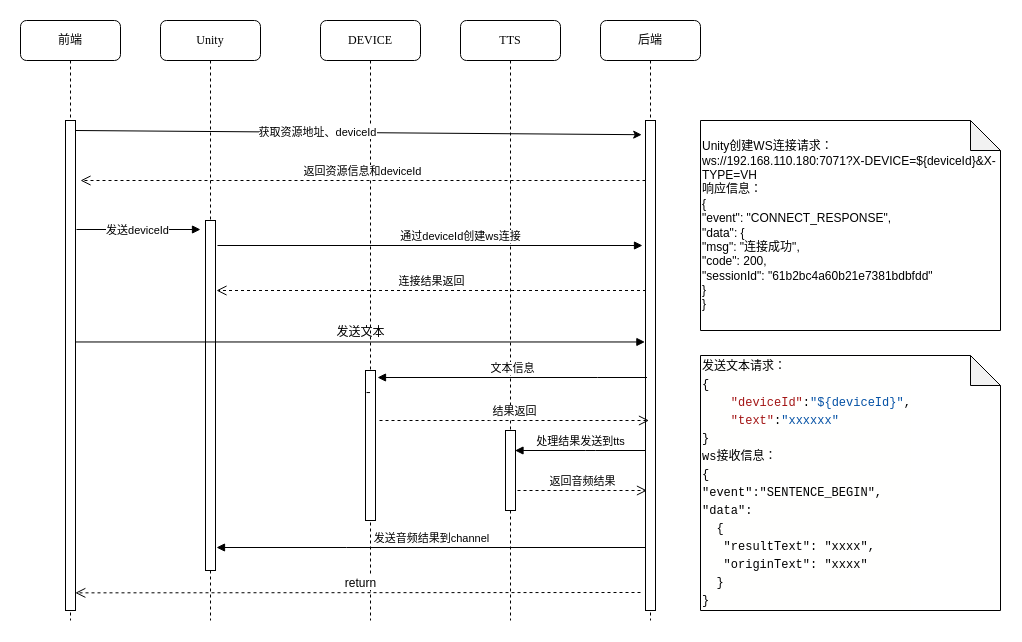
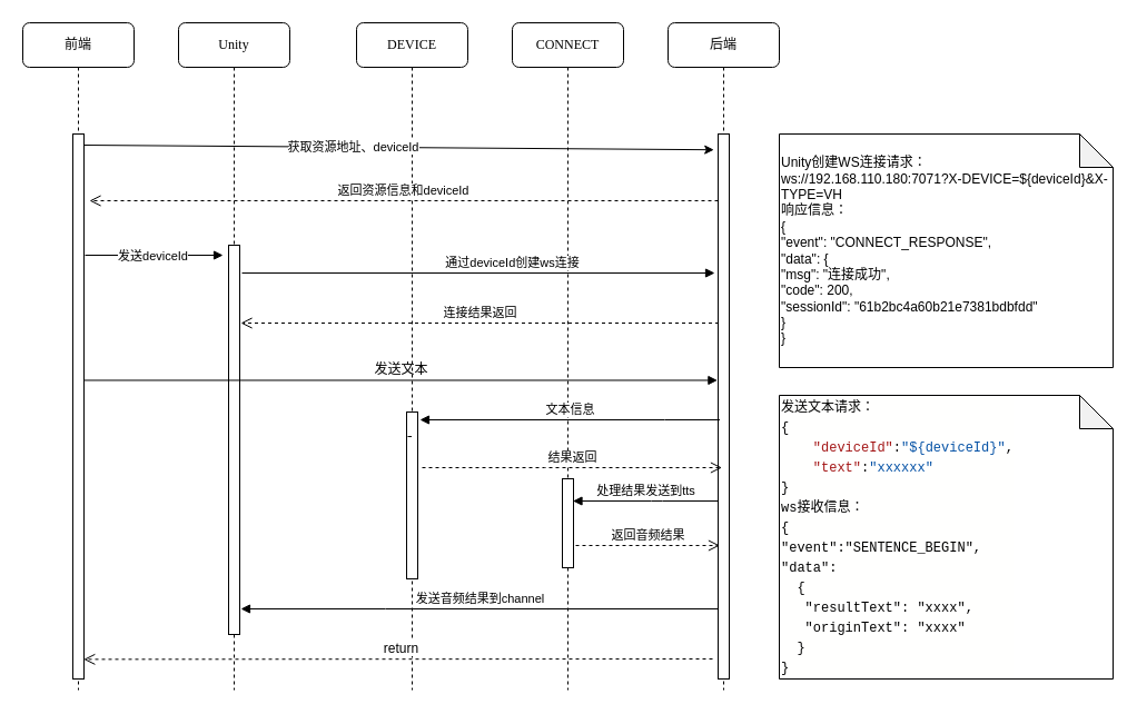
- <mxCell id="5" value="TTS" style="shape=umlLifeline;perimeter=lifelinePerimeter;whiteSpace=wrap;html=1;container=1;collapsible=0;recursiveResize=0;outlineConnect=0;rounded=1;shadow=0;comic=0;labelBackgroundColor=none;strokeWidth=1;fontFamily=Verdana;fontSize=12;align=center;" parent="1" vertex="1"><mxGeometry x="460" y="20" width="100" height="600" as="geometry" /></mxCell>
+ <mxCell id="5" value="CONNECT" style="shape=umlLifeline;perimeter=lifelinePerimeter;whiteSpace=wrap;html=1;container=1;collapsible=0;recursiveResize=0;outlineConnect=0;rounded=1;shadow=0;comic=0;labelBackgroundColor=none;strokeWidth=1;fontFamily=Verdana;fontSize=12;align=center;" parent="1" vertex="1"><mxGeometry x="460" y="20" width="100" height="600" as="geometry" /></mxCell>
